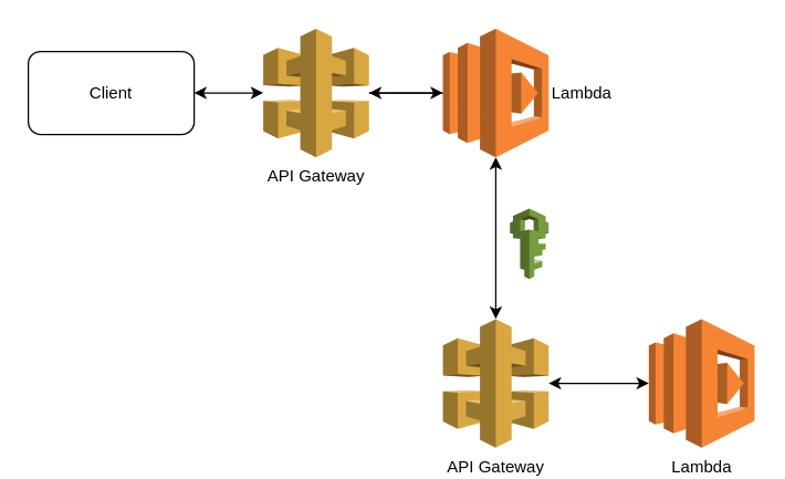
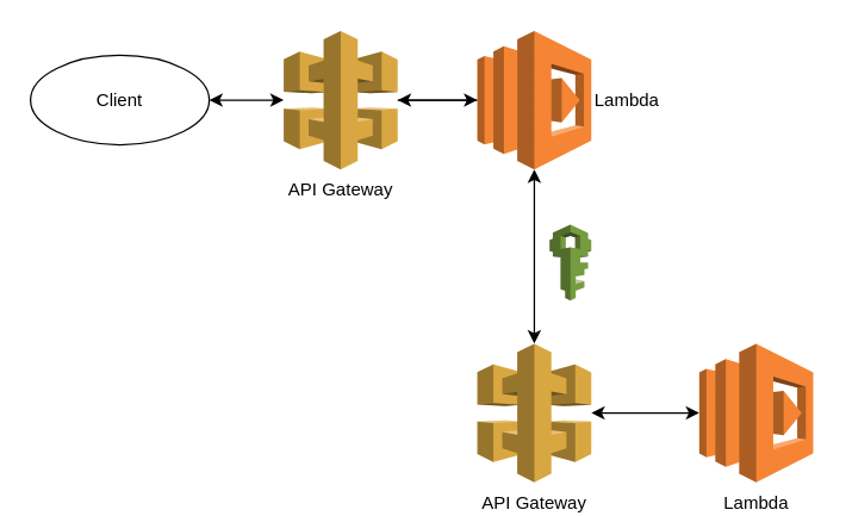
- <mxCell id="8" value="Client" style="rounded=1;whiteSpace=wrap;html=1;" vertex="1" parent="1"><mxGeometry x="20" y="36.5" width="120" height="60" as="geometry" /></mxCell>
+ <mxCell id="8" value="Client" style="ellipse;whiteSpace=wrap;html=1;" vertex="1" parent="1"><mxGeometry x="20" y="36.5" width="120" height="60" as="geometry" /></mxCell>
